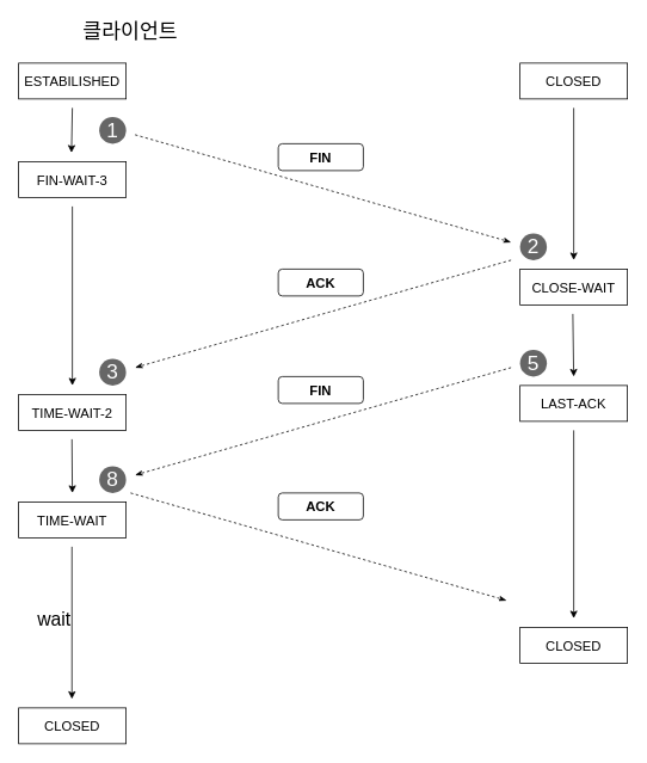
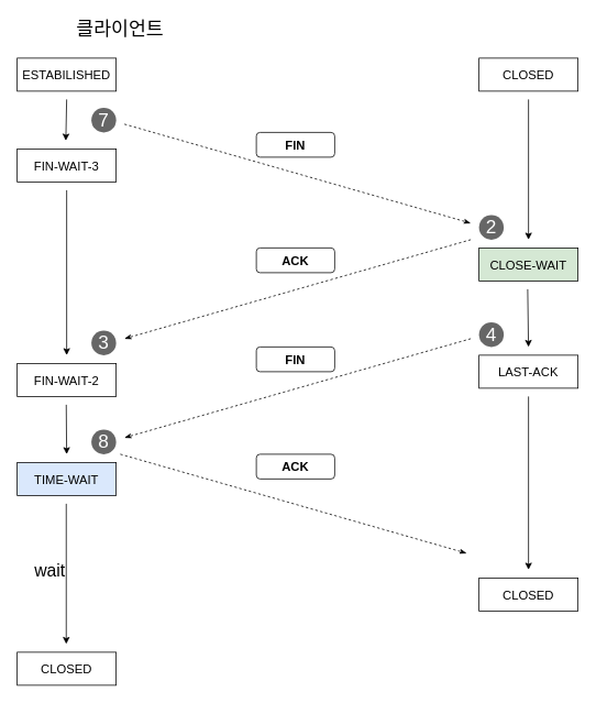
- <mxCell id="18" value="&lt;font style=&quot;font-size: 23px;&quot;&gt;1&lt;/font&gt;" style="ellipse;whiteSpace=wrap;html=1;aspect=fixed;fillColor=#666666;strokeColor=none;fontColor=#FFFFFF;" parent="1" vertex="1"><mxGeometry x="110" y="130" width="30" height="30" as="geometry" /></mxCell>
+ <mxCell id="18" value="&lt;font style=&quot;font-size: 23px;&quot;&gt;7&lt;/font&gt;" style="ellipse;whiteSpace=wrap;html=1;aspect=fixed;fillColor=#666666;strokeColor=none;fontColor=#FFFFFF;" parent="1" vertex="1"><mxGeometry x="110" y="130" width="30" height="30" as="geometry" /></mxCell>
- <mxCell id="7" value="CLOSE-WAIT" style="rounded=0;whiteSpace=wrap;html=1;fontSize=15;" parent="1" vertex="1"><mxGeometry x="580" y="300" width="120" height="40" as="geometry" /></mxCell>
+ <mxCell id="7" value="CLOSE-WAIT" style="rounded=0;whiteSpace=wrap;html=1;fontSize=15;fillColor=#d5e8d4;" parent="1" vertex="1"><mxGeometry x="580" y="300" width="120" height="40" as="geometry" /></mxCell>
- <mxCell id="20" value="&lt;font style=&quot;font-size: 23px;&quot;&gt;5&lt;/font&gt;" style="ellipse;whiteSpace=wrap;html=1;aspect=fixed;fillColor=#666666;strokeColor=none;fontColor=#FFFFFF;" parent="1" vertex="1"><mxGeometry x="580" y="390" width="30" height="30" as="geometry" /></mxCell>
+ <mxCell id="20" value="&lt;font style=&quot;font-size: 23px;&quot;&gt;4&lt;/font&gt;" style="ellipse;whiteSpace=wrap;html=1;aspect=fixed;fillColor=#666666;strokeColor=none;fontColor=#FFFFFF;" parent="1" vertex="1"><mxGeometry x="580" y="390" width="30" height="30" as="geometry" /></mxCell>
- <mxCell id="23" value="TIME-WAIT-2" style="rounded=0;whiteSpace=wrap;html=1;fontSize=15;" parent="1" vertex="1"><mxGeometry x="20" y="440" width="120" height="40" as="geometry" /></mxCell>
+ <mxCell id="23" value="FIN-WAIT-2" style="rounded=0;whiteSpace=wrap;html=1;fontSize=15;" parent="1" vertex="1"><mxGeometry x="20" y="440" width="120" height="40" as="geometry" /></mxCell>
- <mxCell id="24" value="TIME-WAIT" style="rounded=0;whiteSpace=wrap;html=1;fontSize=15;" parent="1" vertex="1"><mxGeometry x="20" y="560" width="120" height="40" as="geometry" /></mxCell>
+ <mxCell id="24" value="TIME-WAIT" style="rounded=0;whiteSpace=wrap;html=1;fontSize=15;fillColor=#dae8fc;" parent="1" vertex="1"><mxGeometry x="20" y="560" width="120" height="40" as="geometry" /></mxCell>
